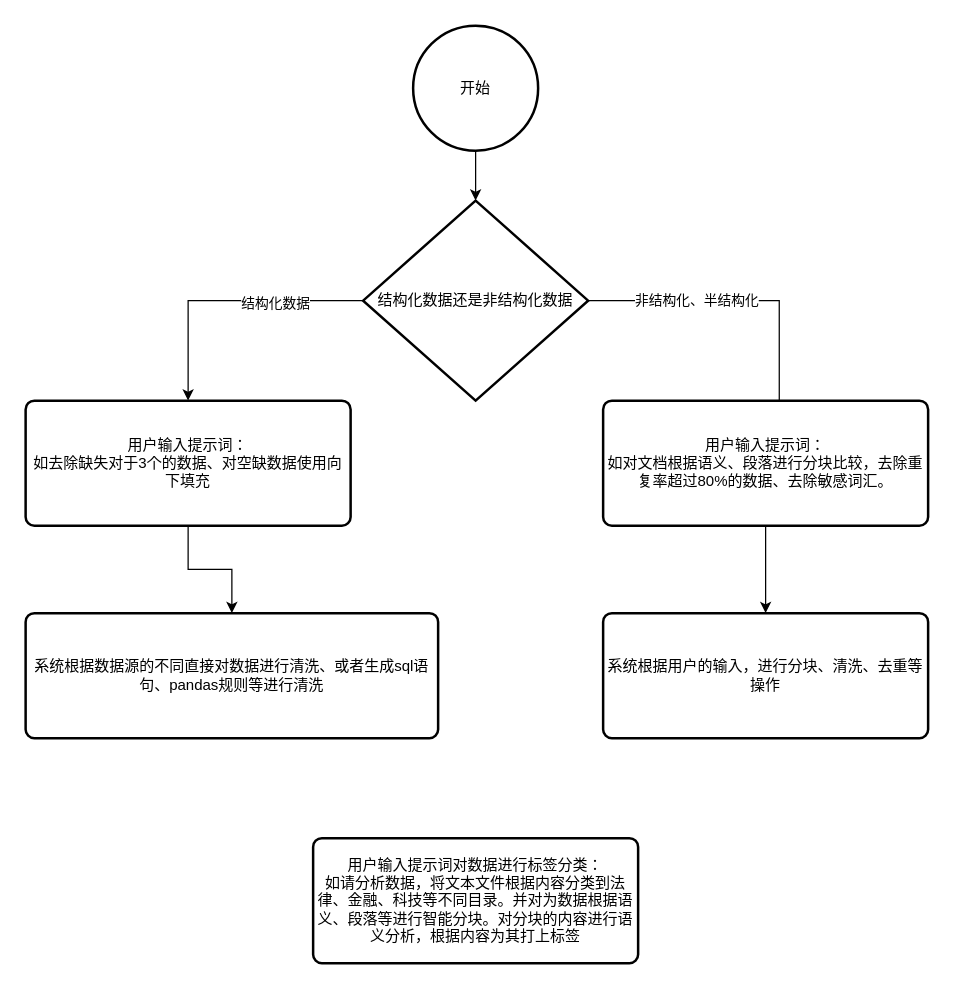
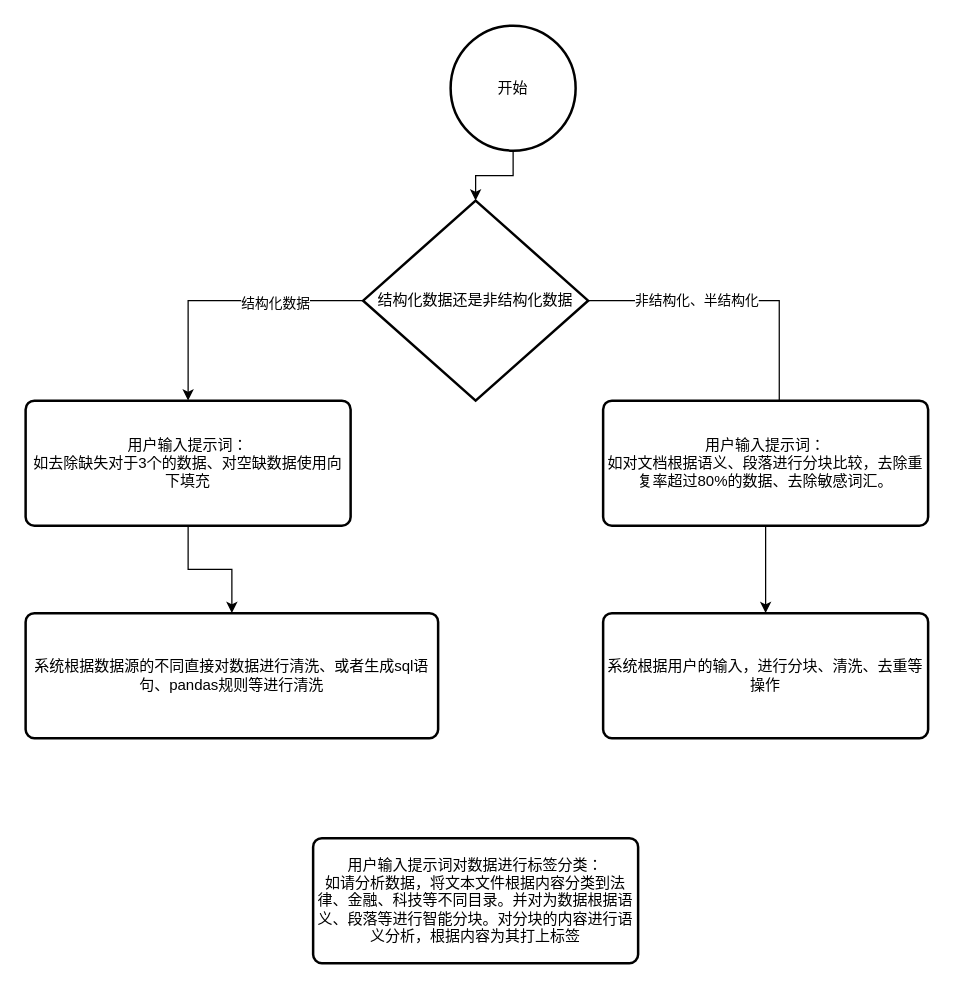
- <mxCell id="2" value="开始" style="strokeWidth=2;html=1;shape=mxgraph.flowchart.start_2;whiteSpace=wrap;" parent="1" vertex="1"><mxGeometry x="330" y="20" width="100" height="100" as="geometry" /></mxCell>
+ <mxCell id="2" value="开始" style="strokeWidth=2;html=1;shape=mxgraph.flowchart.start_2;whiteSpace=wrap;" parent="1" vertex="1"><mxGeometry x="360" y="20" width="100" height="100" as="geometry" /></mxCell>
